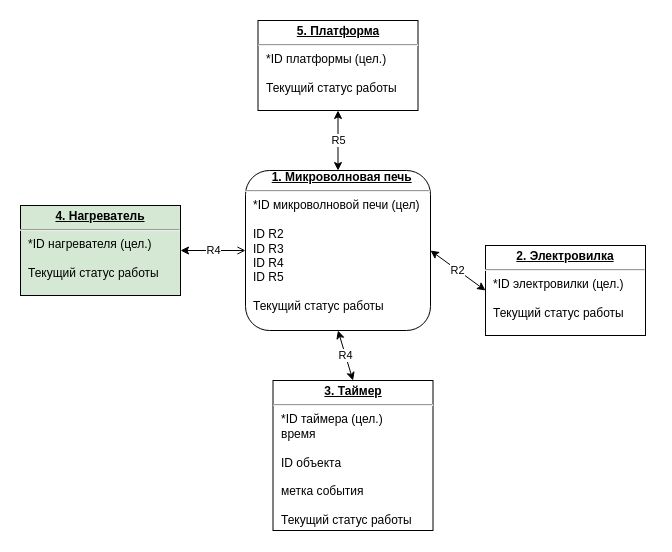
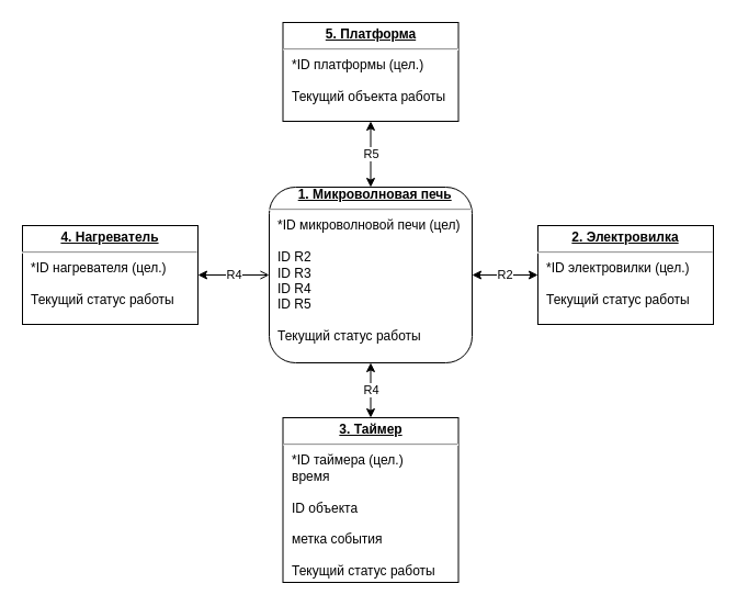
- <mxCell id="5" value="&lt;p style=&quot;margin: 0px ; margin-top: 4px ; text-align: center ; text-decoration: underline&quot;&gt;&lt;b&gt;5. Платформа&lt;/b&gt;&lt;br&gt;&lt;/p&gt;&lt;hr&gt;&lt;p style=&quot;margin: 0px ; margin-left: 8px&quot;&gt;*ID платформы (цел.)&lt;br&gt;&lt;br&gt;Текущий статус работы&lt;br&gt;&lt;/p&gt;" style="verticalAlign=top;align=left;overflow=fill;fontSize=12;fontFamily=Helvetica;html=1;" parent="1" vertex="1"><mxGeometry x="257.5" y="20" width="160" height="90" as="geometry" /></mxCell>
+ <mxCell id="5" value="&lt;p style=&quot;margin: 0px ; margin-top: 4px ; text-align: center ; text-decoration: underline&quot;&gt;&lt;b&gt;5. Платформа&lt;/b&gt;&lt;br&gt;&lt;/p&gt;&lt;hr&gt;&lt;p style=&quot;margin: 0px ; margin-left: 8px&quot;&gt;*ID платформы (цел.)&lt;br&gt;&lt;br&gt;Текущий объекта работы&lt;br&gt;&lt;/p&gt;" style="verticalAlign=top;align=left;overflow=fill;fontSize=12;fontFamily=Helvetica;html=1;" parent="1" vertex="1"><mxGeometry x="257.5" y="20" width="160" height="90" as="geometry" /></mxCell>
- <mxCell id="6" value="&lt;p style=&quot;margin: 0px ; margin-top: 4px ; text-align: center ; text-decoration: underline&quot;&gt;&lt;b&gt;4. Нагреватель&lt;/b&gt;&lt;br&gt;&lt;/p&gt;&lt;hr&gt;&lt;p style=&quot;margin: 0px ; margin-left: 8px&quot;&gt;*ID нагревателя (цел.)&lt;br&gt;&lt;br&gt;Текущий статус работы&lt;br&gt;&lt;/p&gt;" style="verticalAlign=top;align=left;overflow=fill;fontSize=12;fontFamily=Helvetica;html=1;fillColor=#d5e8d4;" parent="1" vertex="1"><mxGeometry x="20" y="205" width="160" height="90" as="geometry" /></mxCell>
+ <mxCell id="6" value="&lt;p style=&quot;margin: 0px ; margin-top: 4px ; text-align: center ; text-decoration: underline&quot;&gt;&lt;b&gt;4. Нагреватель&lt;/b&gt;&lt;br&gt;&lt;/p&gt;&lt;hr&gt;&lt;p style=&quot;margin: 0px ; margin-left: 8px&quot;&gt;*ID нагревателя (цел.)&lt;br&gt;&lt;br&gt;Текущий статус работы&lt;br&gt;&lt;/p&gt;" style="verticalAlign=top;align=left;overflow=fill;fontSize=12;fontFamily=Helvetica;html=1;" parent="1" vertex="1"><mxGeometry x="20" y="205" width="160" height="90" as="geometry" /></mxCell>
- <mxCell id="4" value="&lt;p style=&quot;margin: 0px ; margin-top: 4px ; text-align: center ; text-decoration: underline&quot;&gt;&lt;b&gt;2. Электровилка&lt;/b&gt;&lt;br&gt;&lt;/p&gt;&lt;hr&gt;&lt;p style=&quot;margin: 0px ; margin-left: 8px&quot;&gt;*ID электровилки (цел.)&lt;br&gt;&lt;br&gt;Текущий статус работы&lt;br&gt;&lt;/p&gt;" style="verticalAlign=top;align=left;overflow=fill;fontSize=12;fontFamily=Helvetica;html=1;" parent="1" vertex="1"><mxGeometry x="485" y="245" width="160" height="90" as="geometry" /></mxCell>
+ <mxCell id="4" value="&lt;p style=&quot;margin: 0px ; margin-top: 4px ; text-align: center ; text-decoration: underline&quot;&gt;&lt;b&gt;2. Электровилка&lt;/b&gt;&lt;br&gt;&lt;/p&gt;&lt;hr&gt;&lt;p style=&quot;margin: 0px ; margin-left: 8px&quot;&gt;*ID электровилки (цел.)&lt;br&gt;&lt;br&gt;Текущий статус работы&lt;br&gt;&lt;/p&gt;" style="verticalAlign=top;align=left;overflow=fill;fontSize=12;fontFamily=Helvetica;html=1;" parent="1" vertex="1"><mxGeometry x="490" y="205" width="160" height="90" as="geometry" /></mxCell>
- <mxCell id="3" value="&lt;p style=&quot;margin: 0px ; margin-top: 4px ; text-align: center ; text-decoration: underline&quot;&gt;&lt;b&gt;3. Таймер&lt;/b&gt;&lt;br&gt;&lt;/p&gt;&lt;hr&gt;&lt;p style=&quot;margin: 0px ; margin-left: 8px&quot;&gt;*ID таймера (цел.)&lt;br&gt;время&lt;/p&gt;&lt;p style=&quot;margin: 0px ; margin-left: 8px&quot;&gt;&lt;br&gt;&lt;/p&gt;&lt;p style=&quot;margin: 0px ; margin-left: 8px&quot;&gt;ID объекта&lt;br&gt;&lt;/p&gt;&lt;p style=&quot;margin: 0px ; margin-left: 8px&quot;&gt;&amp;nbsp; &lt;br&gt;метка события&lt;br&gt;&lt;br&gt;Текущий статус работы&lt;br&gt;&lt;/p&gt;" style="verticalAlign=top;align=left;overflow=fill;fontSize=12;fontFamily=Helvetica;html=1;" parent="1" vertex="1"><mxGeometry x="272.5" y="380" width="160" height="150" as="geometry" /></mxCell>
+ <mxCell id="3" value="&lt;p style=&quot;margin: 0px ; margin-top: 4px ; text-align: center ; text-decoration: underline&quot;&gt;&lt;b&gt;3. Таймер&lt;/b&gt;&lt;br&gt;&lt;/p&gt;&lt;hr&gt;&lt;p style=&quot;margin: 0px ; margin-left: 8px&quot;&gt;*ID таймера (цел.)&lt;br&gt;время&lt;/p&gt;&lt;p style=&quot;margin: 0px ; margin-left: 8px&quot;&gt;&lt;br&gt;&lt;/p&gt;&lt;p style=&quot;margin: 0px ; margin-left: 8px&quot;&gt;ID объекта&lt;br&gt;&lt;/p&gt;&lt;p style=&quot;margin: 0px ; margin-left: 8px&quot;&gt;&amp;nbsp; &lt;br&gt;метка события&lt;br&gt;&lt;br&gt;Текущий статус работы&lt;br&gt;&lt;/p&gt;" style="verticalAlign=top;align=left;overflow=fill;fontSize=12;fontFamily=Helvetica;html=1;" parent="1" vertex="1"><mxGeometry x="257.5" y="380" width="160" height="150" as="geometry" /></mxCell>
